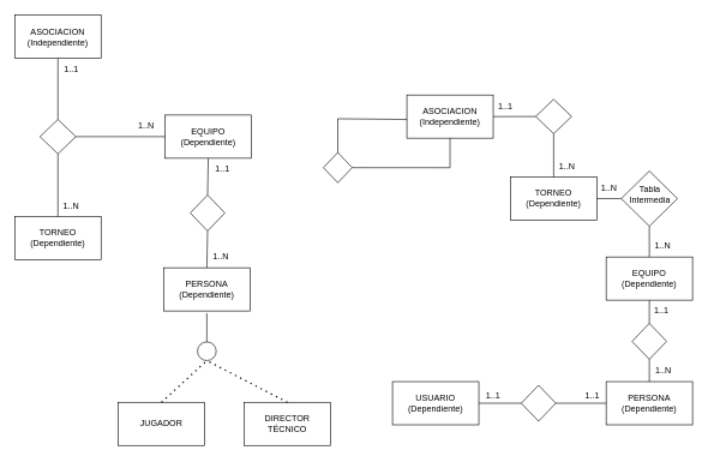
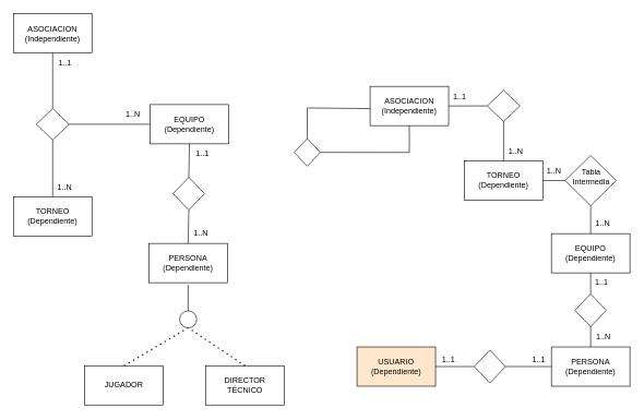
- <mxCell id="47" value="&lt;div&gt;USUARIO&lt;/div&gt;&lt;div&gt;(Dependiente)&lt;/div&gt;" style="rounded=0;whiteSpace=wrap;html=1;" vertex="1" parent="1"><mxGeometry x="545" y="529.36" width="120" height="60" as="geometry" /></mxCell>
+ <mxCell id="47" value="&lt;div&gt;USUARIO&lt;/div&gt;&lt;div&gt;(Dependiente)&lt;/div&gt;" style="rounded=0;whiteSpace=wrap;html=1;fillColor=#ffe6cc;" vertex="1" parent="1"><mxGeometry x="545" y="529.36" width="120" height="60" as="geometry" /></mxCell>
- <mxCell id="3" value="JUGADOR" style="rounded=0;whiteSpace=wrap;html=1;" vertex="1" parent="1"><mxGeometry x="164" y="558.12" width="120" height="60" as="geometry" /></mxCell>
+ <mxCell id="3" value="JUGADOR" style="rounded=0;whiteSpace=wrap;html=1;" vertex="1" parent="1"><mxGeometry x="129" y="558.12" width="120" height="60" as="geometry" /></mxCell>
- <mxCell id="4" value="DIRECTOR TÉCNICO" style="rounded=0;whiteSpace=wrap;html=1;" vertex="1" parent="1"><mxGeometry x="339" y="558.12" width="120" height="60" as="geometry" /></mxCell>
+ <mxCell id="4" value="DIRECTOR TÉCNICO" style="rounded=0;whiteSpace=wrap;html=1;" vertex="1" parent="1"><mxGeometry x="314" y="558.12" width="120" height="60" as="geometry" /></mxCell>
